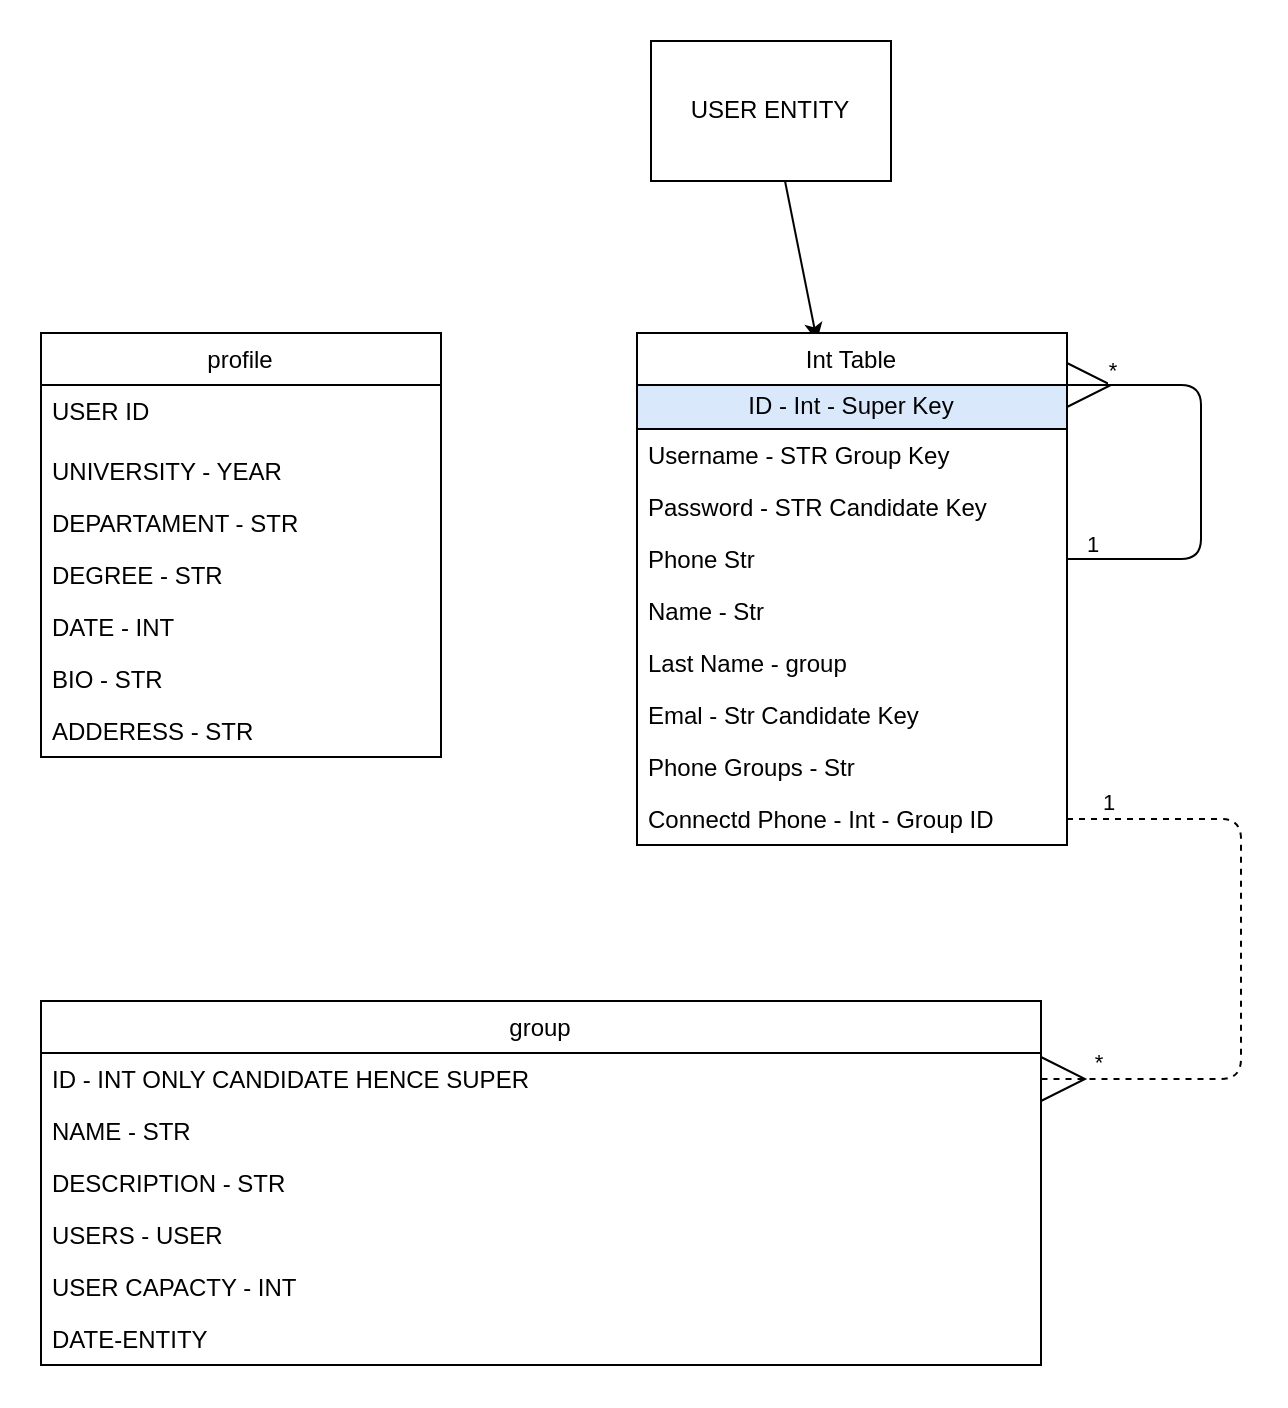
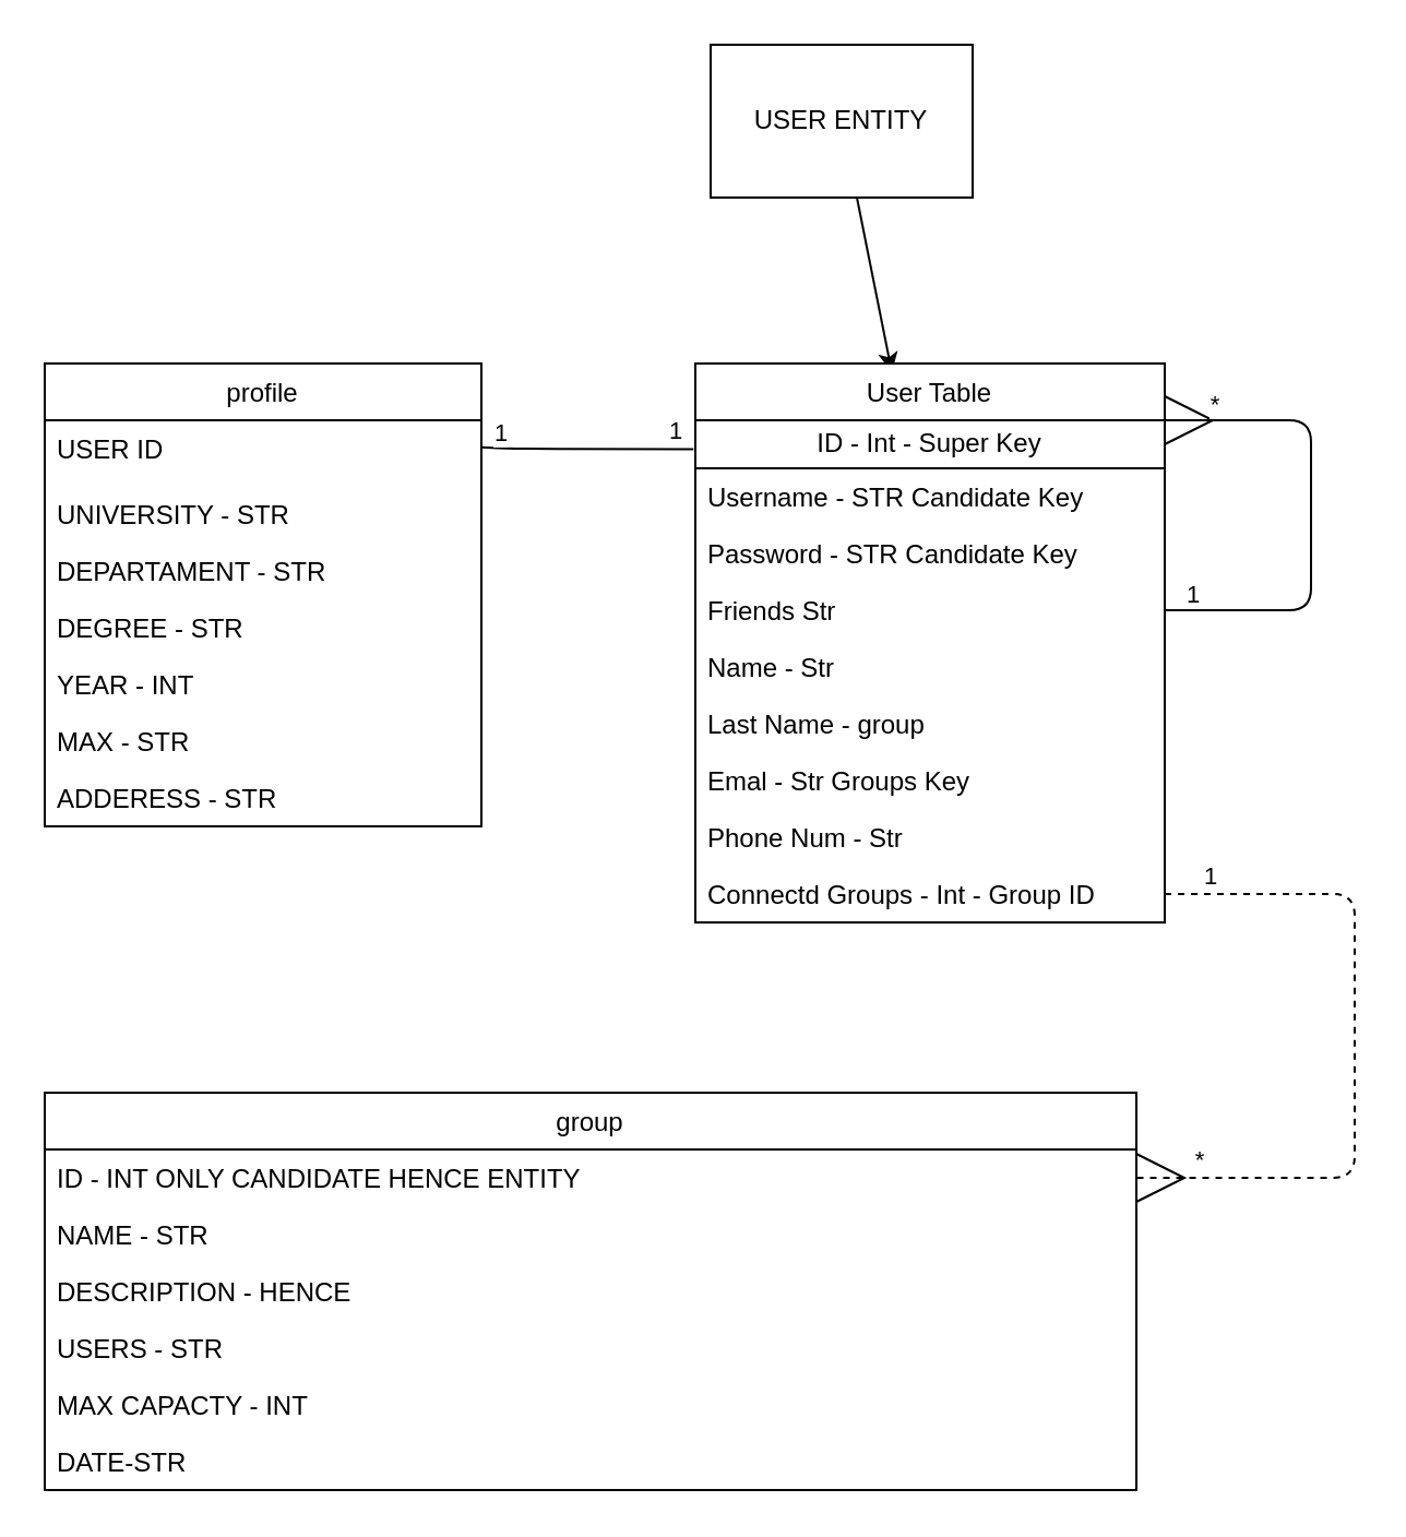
- <mxCell id="21" value="Int Table" style="swimlane;fontStyle=0;childLayout=stackLayout;horizontal=1;startSize=26;horizontalStack=0;resizeParent=1;resizeParentMax=0;resizeLast=0;collapsible=1;marginBottom=0;rounded=0;shadow=0;glass=0;comic=0;sketch=0;verticalAlign=top;" parent="1" vertex="1"><mxGeometry x="318" y="166" width="215" height="256" as="geometry" /></mxCell>
+ <mxCell id="21" value="User Table" style="swimlane;fontStyle=0;childLayout=stackLayout;horizontal=1;startSize=26;horizontalStack=0;resizeParent=1;resizeParentMax=0;resizeLast=0;collapsible=1;marginBottom=0;rounded=0;shadow=0;glass=0;comic=0;sketch=0;verticalAlign=top;" parent="1" vertex="1"><mxGeometry x="318" y="166" width="215" height="256" as="geometry" /></mxCell>
- <mxCell id="23" value="ID - Int - Super Key" style="rounded=0;whiteSpace=wrap;html=1;fillColor=#dae8fc;" parent="22" vertex="1"><mxGeometry width="215" height="22" as="geometry" /></mxCell>
+ <mxCell id="23" value="ID - Int - Super Key" style="rounded=0;whiteSpace=wrap;html=1;" parent="22" vertex="1"><mxGeometry width="215" height="22" as="geometry" /></mxCell>
+ <mxCell id="38" value="" style="endArrow=none;startArrow=none;html=1;exitX=0.999;exitY=0.412;exitDx=0;exitDy=0;entryX=-0.004;entryY=0.601;entryDx=0;entryDy=0;entryPerimeter=0;exitPerimeter=0;endFill=0;startFill=0;" parent="1" source="14" target="23" edge="1"><mxGeometry width="50" height="50" relative="1" as="geometry"><mxPoint x="280" y="380" as="sourcePoint" /><mxPoint x="330" y="330" as="targetPoint" /><Array as="points"><mxPoint x="230" y="205" /></Array></mxGeometry></mxCell>
+ <mxCell id="39" value="1" style="edgeLabel;html=1;align=center;verticalAlign=middle;resizable=0;points=[];" vertex="1" connectable="0" parent="38"><mxGeometry x="-0.611" y="-2" relative="1" as="geometry"><mxPoint x="-10" y="-10" as="offset" /></mxGeometry></mxCell>
+ <mxCell id="40" value="1" style="edgeLabel;html=1;align=center;verticalAlign=middle;resizable=0;points=[];" vertex="1" connectable="0" parent="38"><mxGeometry x="0.777" relative="1" as="geometry"><mxPoint x="2" y="-9" as="offset" /></mxGeometry></mxCell>
- <mxCell id="24" value="Username - STR Group Key" style="text;strokeColor=none;fillColor=none;align=left;verticalAlign=top;spacingLeft=4;spacingRight=4;overflow=hidden;rotatable=0;points=[[0,0.5],[1,0.5]];portConstraint=eastwest;" parent="22" vertex="1"><mxGeometry y="22" width="215" height="26" as="geometry" /></mxCell>
+ <mxCell id="24" value="Username - STR Candidate Key" style="text;strokeColor=none;fillColor=none;align=left;verticalAlign=top;spacingLeft=4;spacingRight=4;overflow=hidden;rotatable=0;points=[[0,0.5],[1,0.5]];portConstraint=eastwest;" parent="22" vertex="1"><mxGeometry y="22" width="215" height="26" as="geometry" /></mxCell>
- <mxCell id="15" value="UNIVERSITY - YEAR" style="text;strokeColor=none;fillColor=none;align=left;verticalAlign=top;spacingLeft=4;spacingRight=4;overflow=hidden;rotatable=0;points=[[0,0.5],[1,0.5]];portConstraint=eastwest;" parent="13" vertex="1"><mxGeometry y="30" width="200" height="26" as="geometry" /></mxCell>
+ <mxCell id="15" value="UNIVERSITY - STR" style="text;strokeColor=none;fillColor=none;align=left;verticalAlign=top;spacingLeft=4;spacingRight=4;overflow=hidden;rotatable=0;points=[[0,0.5],[1,0.5]];portConstraint=eastwest;" parent="13" vertex="1"><mxGeometry y="30" width="200" height="26" as="geometry" /></mxCell>
- <mxCell id="26" value="Phone Str" style="text;strokeColor=none;fillColor=none;align=left;verticalAlign=top;spacingLeft=4;spacingRight=4;overflow=hidden;rotatable=0;points=[[0,0.5],[1,0.5]];portConstraint=eastwest;" parent="22" vertex="1"><mxGeometry y="74" width="215" height="26" as="geometry" /></mxCell>
+ <mxCell id="26" value="Friends Str" style="text;strokeColor=none;fillColor=none;align=left;verticalAlign=top;spacingLeft=4;spacingRight=4;overflow=hidden;rotatable=0;points=[[0,0.5],[1,0.5]];portConstraint=eastwest;" parent="22" vertex="1"><mxGeometry y="74" width="215" height="26" as="geometry" /></mxCell>
- <mxCell id="18" value="DATE - INT" style="text;strokeColor=none;fillColor=none;align=left;verticalAlign=top;spacingLeft=4;spacingRight=4;overflow=hidden;rotatable=0;points=[[0,0.5],[1,0.5]];portConstraint=eastwest;" parent="13" vertex="1"><mxGeometry y="108" width="200" height="26" as="geometry" /></mxCell>
+ <mxCell id="18" value="YEAR - INT" style="text;strokeColor=none;fillColor=none;align=left;verticalAlign=top;spacingLeft=4;spacingRight=4;overflow=hidden;rotatable=0;points=[[0,0.5],[1,0.5]];portConstraint=eastwest;" parent="13" vertex="1"><mxGeometry y="108" width="200" height="26" as="geometry" /></mxCell>
- <mxCell id="19" value="BIO - STR" style="text;strokeColor=none;fillColor=none;align=left;verticalAlign=top;spacingLeft=4;spacingRight=4;overflow=hidden;rotatable=0;points=[[0,0.5],[1,0.5]];portConstraint=eastwest;" parent="13" vertex="1"><mxGeometry y="134" width="200" height="26" as="geometry" /></mxCell>
+ <mxCell id="19" value="MAX - STR" style="text;strokeColor=none;fillColor=none;align=left;verticalAlign=top;spacingLeft=4;spacingRight=4;overflow=hidden;rotatable=0;points=[[0,0.5],[1,0.5]];portConstraint=eastwest;" parent="13" vertex="1"><mxGeometry y="134" width="200" height="26" as="geometry" /></mxCell>
- <mxCell id="29" value="Emal - Str Candidate Key&#10;" style="text;strokeColor=none;fillColor=none;align=left;verticalAlign=top;spacingLeft=4;spacingRight=4;overflow=hidden;rotatable=0;points=[[0,0.5],[1,0.5]];portConstraint=eastwest;" parent="22" vertex="1"><mxGeometry y="152" width="215" height="26" as="geometry" /></mxCell>
+ <mxCell id="29" value="Emal - Str Groups Key&#10;" style="text;strokeColor=none;fillColor=none;align=left;verticalAlign=top;spacingLeft=4;spacingRight=4;overflow=hidden;rotatable=0;points=[[0,0.5],[1,0.5]];portConstraint=eastwest;" parent="22" vertex="1"><mxGeometry y="152" width="215" height="26" as="geometry" /></mxCell>
- <mxCell id="30" value="Phone Groups - Str" style="text;strokeColor=none;fillColor=none;align=left;verticalAlign=top;spacingLeft=4;spacingRight=4;overflow=hidden;rotatable=0;points=[[0,0.5],[1,0.5]];portConstraint=eastwest;" parent="22" vertex="1"><mxGeometry y="178" width="215" height="26" as="geometry" /></mxCell>
+ <mxCell id="30" value="Phone Num - Str" style="text;strokeColor=none;fillColor=none;align=left;verticalAlign=top;spacingLeft=4;spacingRight=4;overflow=hidden;rotatable=0;points=[[0,0.5],[1,0.5]];portConstraint=eastwest;" parent="22" vertex="1"><mxGeometry y="178" width="215" height="26" as="geometry" /></mxCell>
- <mxCell id="31" value="Connectd Phone - Int - Group ID" style="text;strokeColor=none;fillColor=none;align=left;verticalAlign=top;spacingLeft=4;spacingRight=4;overflow=hidden;rotatable=0;points=[[0,0.5],[1,0.5]];portConstraint=eastwest;" parent="22" vertex="1"><mxGeometry y="204" width="215" height="26" as="geometry" /></mxCell>
+ <mxCell id="31" value="Connectd Groups - Int - Group ID" style="text;strokeColor=none;fillColor=none;align=left;verticalAlign=top;spacingLeft=4;spacingRight=4;overflow=hidden;rotatable=0;points=[[0,0.5],[1,0.5]];portConstraint=eastwest;" parent="22" vertex="1"><mxGeometry y="204" width="215" height="26" as="geometry" /></mxCell>
- <mxCell id="4" value="ID - INT ONLY CANDIDATE HENCE SUPER" style="text;strokeColor=none;fillColor=none;align=left;verticalAlign=top;spacingLeft=4;spacingRight=4;overflow=hidden;rotatable=0;points=[[0,0.5],[1,0.5]];portConstraint=eastwest;" parent="3" vertex="1"><mxGeometry width="500" height="26" as="geometry" /></mxCell>
+ <mxCell id="4" value="ID - INT ONLY CANDIDATE HENCE ENTITY" style="text;strokeColor=none;fillColor=none;align=left;verticalAlign=top;spacingLeft=4;spacingRight=4;overflow=hidden;rotatable=0;points=[[0,0.5],[1,0.5]];portConstraint=eastwest;" parent="3" vertex="1"><mxGeometry width="500" height="26" as="geometry" /></mxCell>
- <mxCell id="6" value="DESCRIPTION - STR" style="text;strokeColor=none;fillColor=none;align=left;verticalAlign=top;spacingLeft=4;spacingRight=4;overflow=hidden;rotatable=0;points=[[0,0.5],[1,0.5]];portConstraint=eastwest;" parent="3" vertex="1"><mxGeometry y="52" width="500" height="26" as="geometry" /></mxCell>
+ <mxCell id="6" value="DESCRIPTION - HENCE" style="text;strokeColor=none;fillColor=none;align=left;verticalAlign=top;spacingLeft=4;spacingRight=4;overflow=hidden;rotatable=0;points=[[0,0.5],[1,0.5]];portConstraint=eastwest;" parent="3" vertex="1"><mxGeometry y="52" width="500" height="26" as="geometry" /></mxCell>
- <mxCell id="7" value="USERS - USER" style="text;strokeColor=none;fillColor=none;align=left;verticalAlign=top;spacingLeft=4;spacingRight=4;overflow=hidden;rotatable=0;points=[[0,0.5],[1,0.5]];portConstraint=eastwest;" parent="3" vertex="1"><mxGeometry y="78" width="500" height="26" as="geometry" /></mxCell>
+ <mxCell id="7" value="USERS - STR" style="text;strokeColor=none;fillColor=none;align=left;verticalAlign=top;spacingLeft=4;spacingRight=4;overflow=hidden;rotatable=0;points=[[0,0.5],[1,0.5]];portConstraint=eastwest;" parent="3" vertex="1"><mxGeometry y="78" width="500" height="26" as="geometry" /></mxCell>
- <mxCell id="8" value="USER CAPACTY - INT" style="text;strokeColor=none;fillColor=none;align=left;verticalAlign=top;spacingLeft=4;spacingRight=4;overflow=hidden;rotatable=0;points=[[0,0.5],[1,0.5]];portConstraint=eastwest;" parent="3" vertex="1"><mxGeometry y="104" width="500" height="26" as="geometry" /></mxCell>
+ <mxCell id="8" value="MAX CAPACTY - INT" style="text;strokeColor=none;fillColor=none;align=left;verticalAlign=top;spacingLeft=4;spacingRight=4;overflow=hidden;rotatable=0;points=[[0,0.5],[1,0.5]];portConstraint=eastwest;" parent="3" vertex="1"><mxGeometry y="104" width="500" height="26" as="geometry" /></mxCell>
- <mxCell id="9" value="DATE-ENTITY" style="text;strokeColor=none;fillColor=none;align=left;verticalAlign=top;spacingLeft=4;spacingRight=4;overflow=hidden;rotatable=0;points=[[0,0.5],[1,0.5]];portConstraint=eastwest;" parent="3" vertex="1"><mxGeometry y="130" width="500" height="26" as="geometry" /></mxCell>
+ <mxCell id="9" value="DATE-STR" style="text;strokeColor=none;fillColor=none;align=left;verticalAlign=top;spacingLeft=4;spacingRight=4;overflow=hidden;rotatable=0;points=[[0,0.5],[1,0.5]];portConstraint=eastwest;" parent="3" vertex="1"><mxGeometry y="130" width="500" height="26" as="geometry" /></mxCell>
